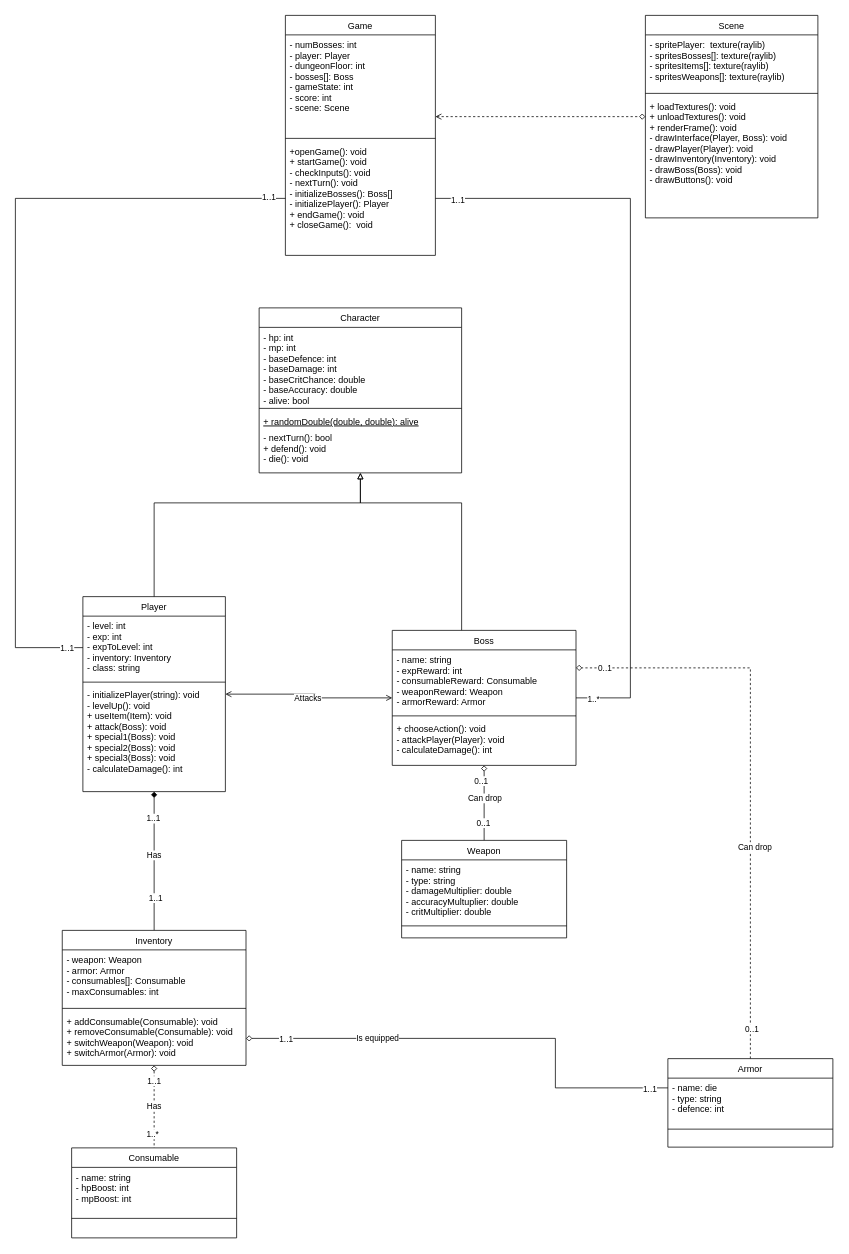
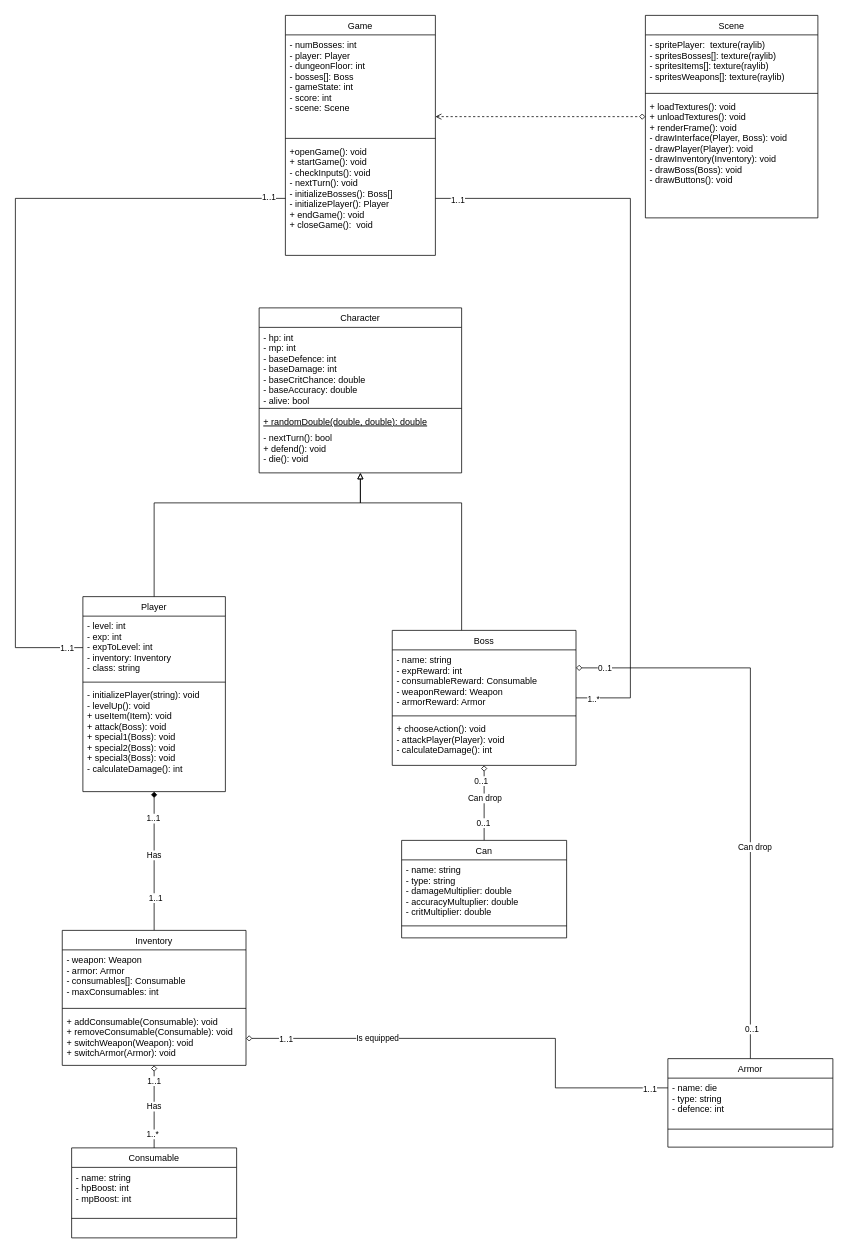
- <mxCell id="26" value="+ randomDouble(double, double): alive" style="text;align=left;verticalAlign=top;spacingLeft=4;spacingRight=4;overflow=hidden;rotatable=0;points=[[0,0.5],[1,0.5]];portConstraint=eastwest;fontStyle=4" parent="23" vertex="1"><mxGeometry y="138" width="270" height="22" as="geometry" /></mxCell>
+ <mxCell id="26" value="+ randomDouble(double, double): double" style="text;align=left;verticalAlign=top;spacingLeft=4;spacingRight=4;overflow=hidden;rotatable=0;points=[[0,0.5],[1,0.5]];portConstraint=eastwest;fontStyle=4" parent="23" vertex="1"><mxGeometry y="138" width="270" height="22" as="geometry" /></mxCell>
- <mxCell id="54" style="edgeStyle=orthogonalEdgeStyle;rounded=0;orthogonalLoop=1;jettySize=auto;html=1;endArrow=diamond;endFill=0;dashed=1;" parent="1" source="58" target="28" edge="1"><mxGeometry relative="1" as="geometry"><Array as="points"><mxPoint x="1000" y="890" /></Array></mxGeometry></mxCell>
+ <mxCell id="54" style="edgeStyle=orthogonalEdgeStyle;rounded=0;orthogonalLoop=1;jettySize=auto;html=1;endArrow=diamond;endFill=0;" parent="1" source="58" target="28" edge="1"><mxGeometry relative="1" as="geometry"><Array as="points"><mxPoint x="1000" y="890" /></Array></mxGeometry></mxCell>
- <mxCell id="10" style="edgeStyle=orthogonalEdgeStyle;rounded=0;orthogonalLoop=1;jettySize=auto;html=1;endArrow=open;endFill=0;startArrow=open;startFill=0;" parent="1" source="12" target="28" edge="1"><mxGeometry relative="1" as="geometry"><Array as="points"><mxPoint x="420" y="925" /><mxPoint x="420" y="930" /></Array></mxGeometry></mxCell>
- <mxCell id="11" value="Attacks" style="edgeLabel;html=1;align=center;verticalAlign=middle;resizable=0;points=[];" parent="10" vertex="1" connectable="0"><mxGeometry x="0.405" relative="1" as="geometry"><mxPoint x="-46" as="offset" /></mxGeometry></mxCell>
- <mxCell id="36" value="Weapon" style="swimlane;fontStyle=0;align=center;verticalAlign=top;childLayout=stackLayout;horizontal=1;startSize=26;horizontalStack=0;resizeParent=1;resizeLast=0;collapsible=1;marginBottom=0;rounded=0;shadow=0;strokeWidth=1;" parent="1" vertex="1"><mxGeometry x="535" y="1120" width="220" height="130" as="geometry"><mxRectangle x="130" y="380" width="160" height="26" as="alternateBounds" /></mxGeometry></mxCell>
+ <mxCell id="36" value="Can" style="swimlane;fontStyle=0;align=center;verticalAlign=top;childLayout=stackLayout;horizontal=1;startSize=26;horizontalStack=0;resizeParent=1;resizeLast=0;collapsible=1;marginBottom=0;rounded=0;shadow=0;strokeWidth=1;" parent="1" vertex="1"><mxGeometry x="535" y="1120" width="220" height="130" as="geometry"><mxRectangle x="130" y="380" width="160" height="26" as="alternateBounds" /></mxGeometry></mxCell>
- <mxCell id="39" style="edgeStyle=orthogonalEdgeStyle;rounded=0;orthogonalLoop=1;jettySize=auto;html=1;entryX=0.5;entryY=0;entryDx=0;entryDy=0;startArrow=diamond;startFill=0;endArrow=none;endFill=0;dashed=1;" parent="1" source="43" target="47" edge="1"><mxGeometry relative="1" as="geometry" /></mxCell>
+ <mxCell id="39" style="edgeStyle=orthogonalEdgeStyle;rounded=0;orthogonalLoop=1;jettySize=auto;html=1;entryX=0.5;entryY=0;entryDx=0;entryDy=0;startArrow=diamond;startFill=0;endArrow=none;endFill=0;" parent="1" source="43" target="47" edge="1"><mxGeometry relative="1" as="geometry" /></mxCell>
